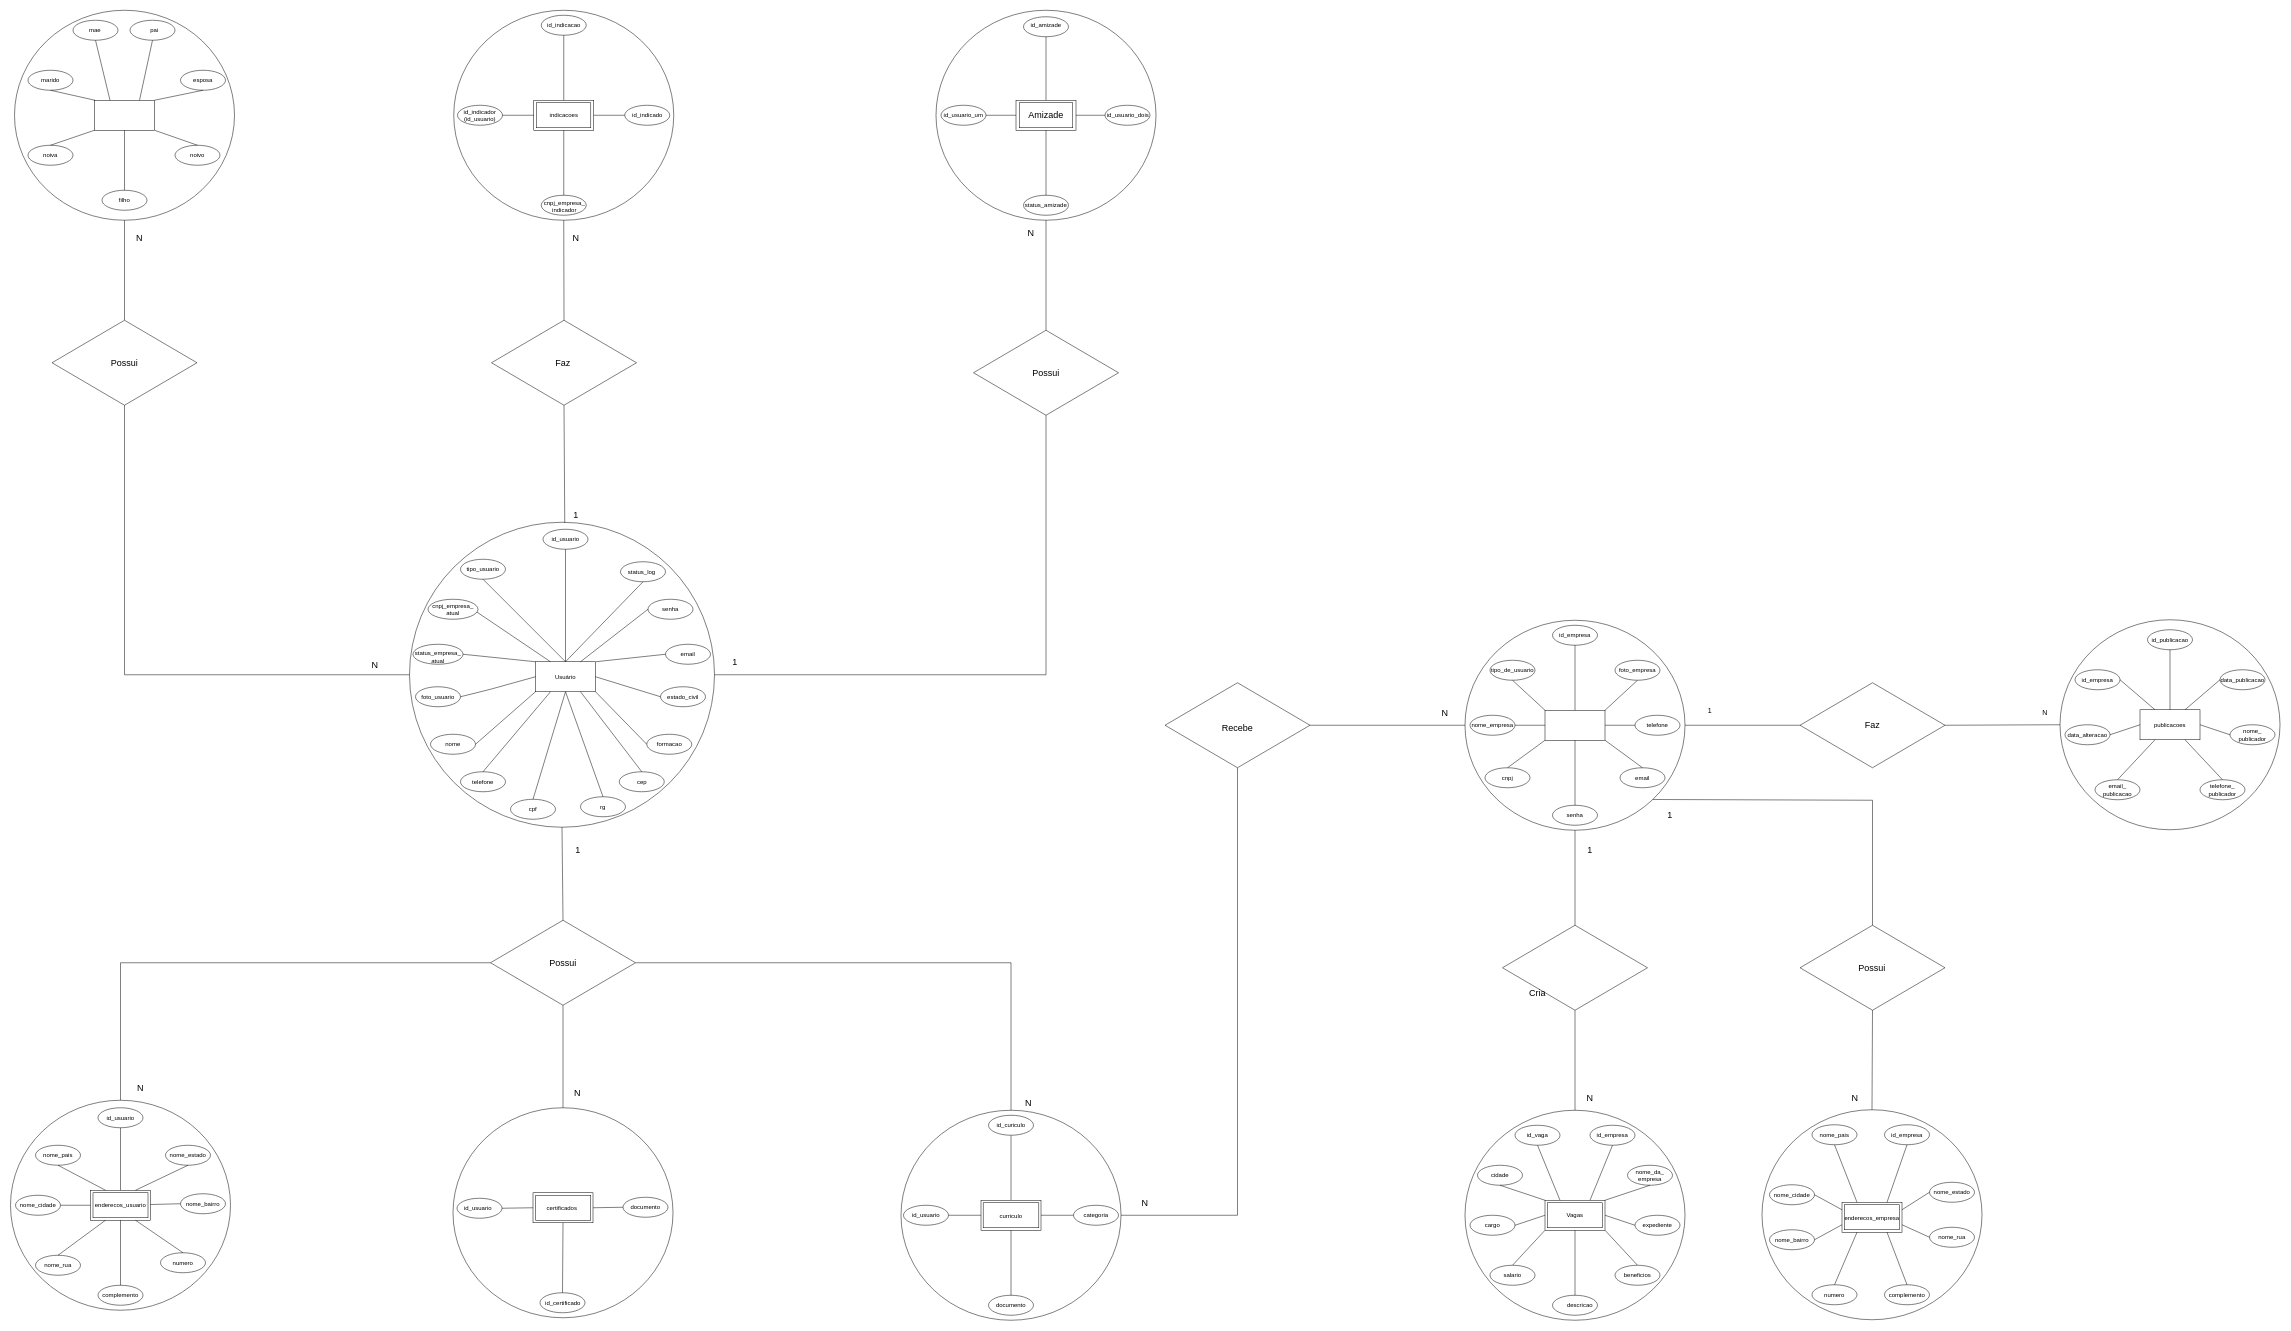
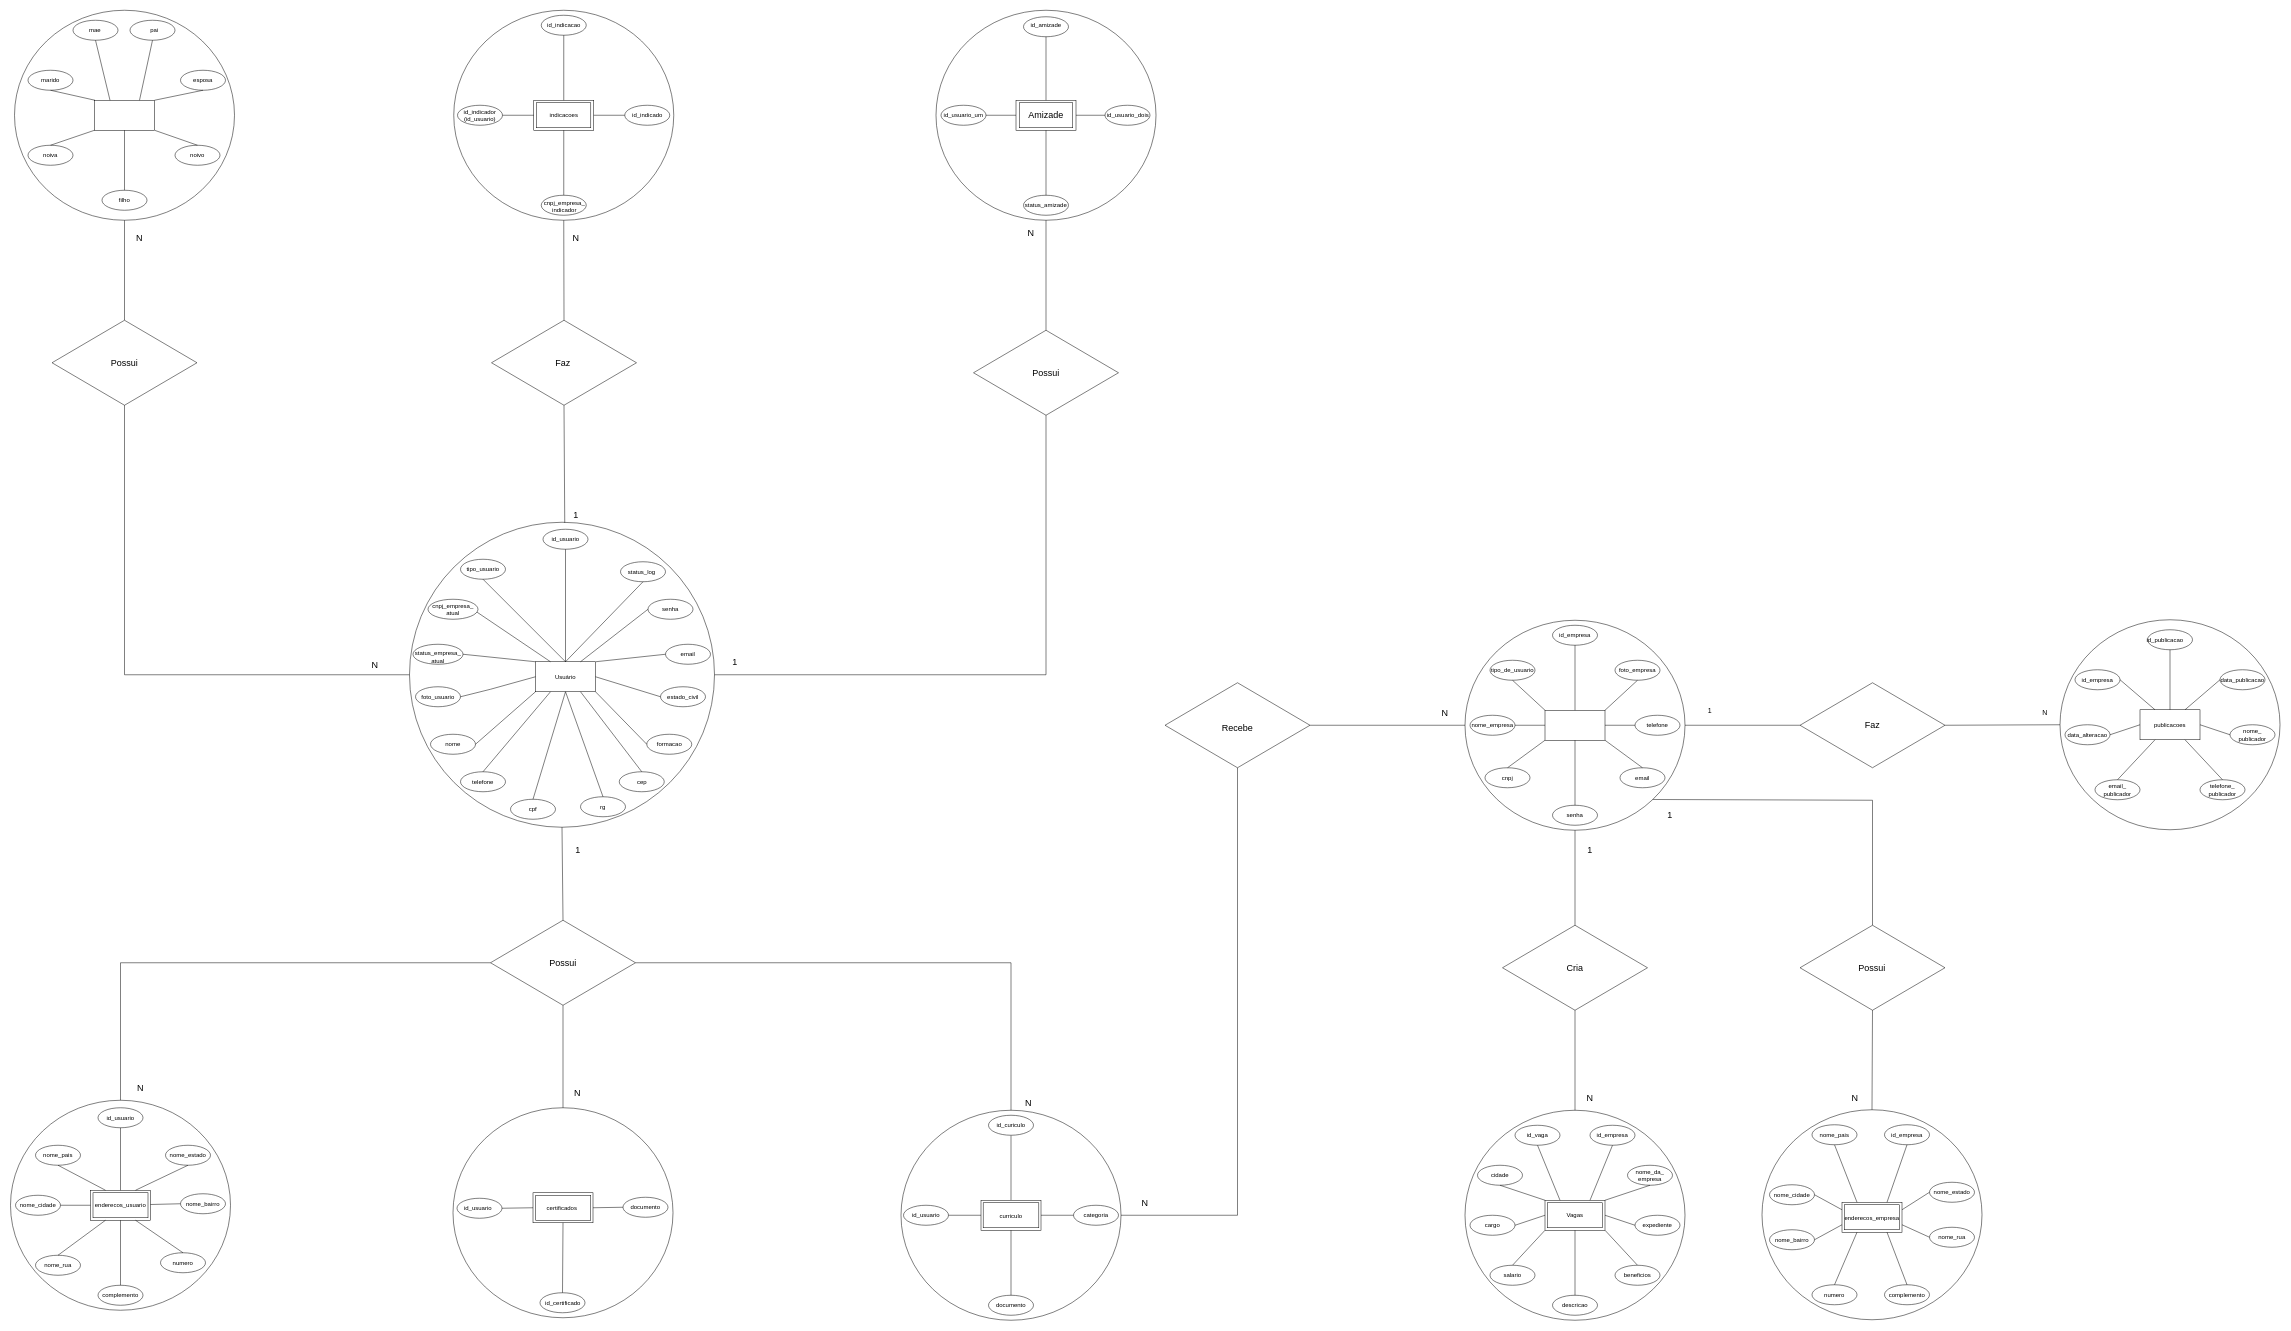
- <mxCell id="118" value="id_publicacao" style="text;html=1;strokeColor=none;fillColor=none;align=center;verticalAlign=middle;whiteSpace=wrap;rounded=0;" parent="1" vertex="1"><mxGeometry x="4309" y="1264" width="60" height="30" as="geometry" /></mxCell>
+ <mxCell id="118" value="id_publicacao" style="text;html=1;strokeColor=none;fillColor=none;align=center;verticalAlign=middle;whiteSpace=wrap;rounded=0;" parent="1" vertex="1"><mxGeometry x="4299" y="1264" width="60" height="30" as="geometry" /></mxCell>
- <mxCell id="123" value="email_&lt;br&gt;publicacao" style="text;html=1;strokeColor=none;fillColor=none;align=center;verticalAlign=middle;whiteSpace=wrap;rounded=0;" parent="1" vertex="1"><mxGeometry x="4204" y="1564" width="60" height="30" as="geometry" /></mxCell>
+ <mxCell id="123" value="email_&lt;br&gt;publicador" style="text;html=1;strokeColor=none;fillColor=none;align=center;verticalAlign=middle;whiteSpace=wrap;rounded=0;" parent="1" vertex="1"><mxGeometry x="4204" y="1564" width="60" height="30" as="geometry" /></mxCell>
- <mxCell id="140" value="&lt;font style=&quot;font-size: 18px;&quot;&gt;Cria&lt;/font&gt;" style="text;html=1;strokeColor=none;fillColor=none;align=center;verticalAlign=middle;whiteSpace=wrap;rounded=0;fontSize=14;" parent="1" vertex="1"><mxGeometry x="3044" y="1970" width="60" height="30" as="geometry" /></mxCell>
+ <mxCell id="140" value="&lt;font style=&quot;font-size: 18px;&quot;&gt;Cria&lt;/font&gt;" style="text;html=1;strokeColor=none;fillColor=none;align=center;verticalAlign=middle;whiteSpace=wrap;rounded=0;fontSize=14;" parent="1" vertex="1"><mxGeometry x="3119" y="1920" width="60" height="30" as="geometry" /></mxCell>
- <mxCell id="105" value="descricao" style="text;html=1;strokeColor=none;fillColor=none;align=center;verticalAlign=middle;whiteSpace=wrap;rounded=0;" parent="1" vertex="1"><mxGeometry x="3129" y="2595" width="60" height="30" as="geometry" /></mxCell>
+ <mxCell id="105" value="descricao" style="text;html=1;strokeColor=none;fillColor=none;align=center;verticalAlign=middle;whiteSpace=wrap;rounded=0;" parent="1" vertex="1"><mxGeometry x="3119" y="2595" width="60" height="30" as="geometry" /></mxCell>
